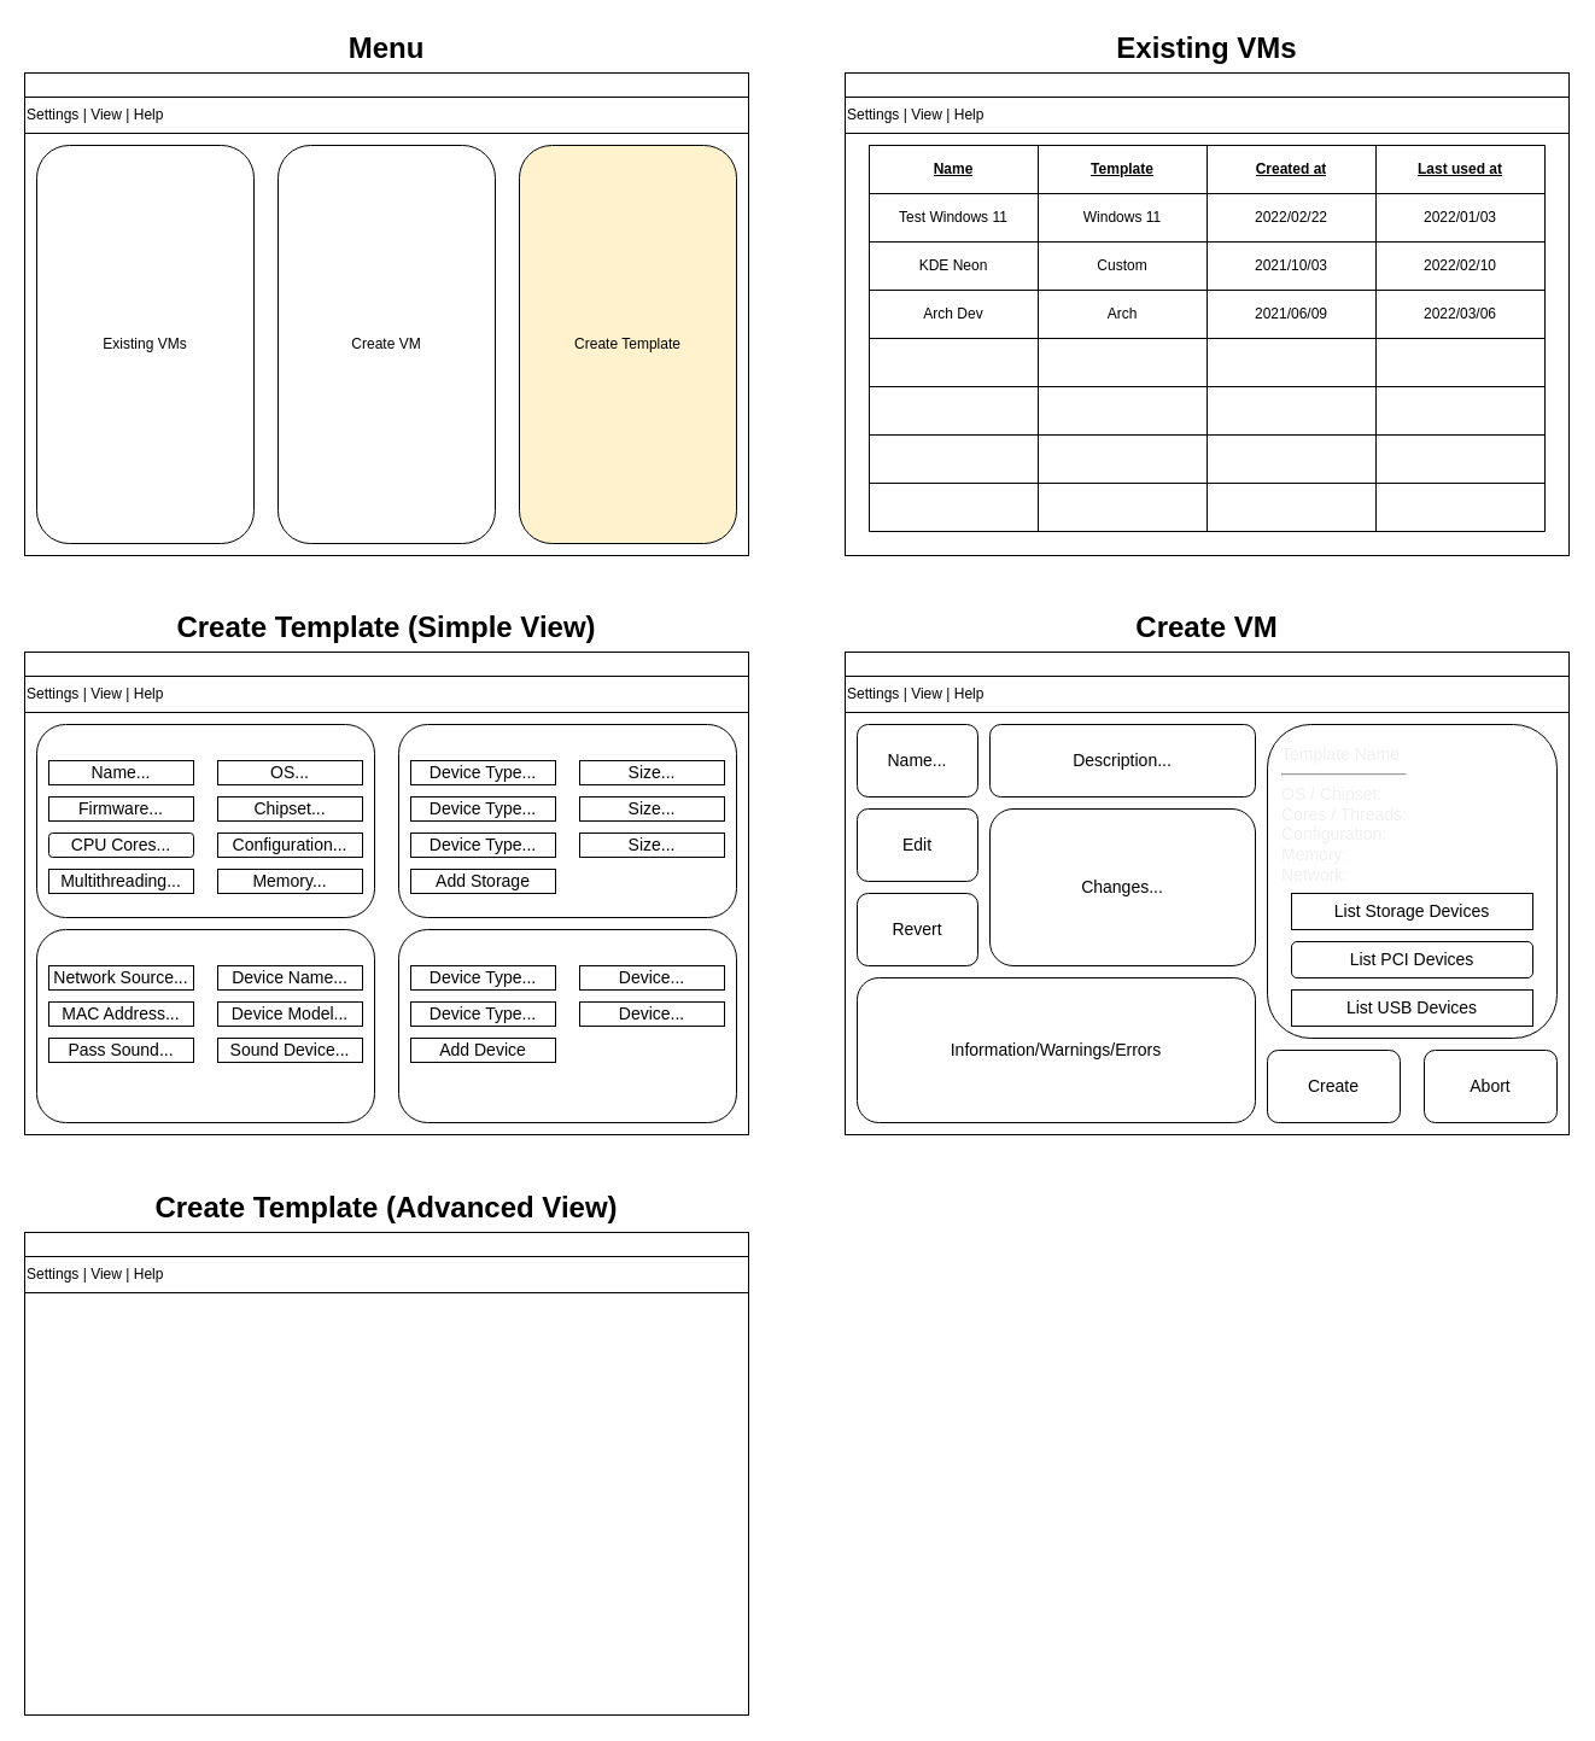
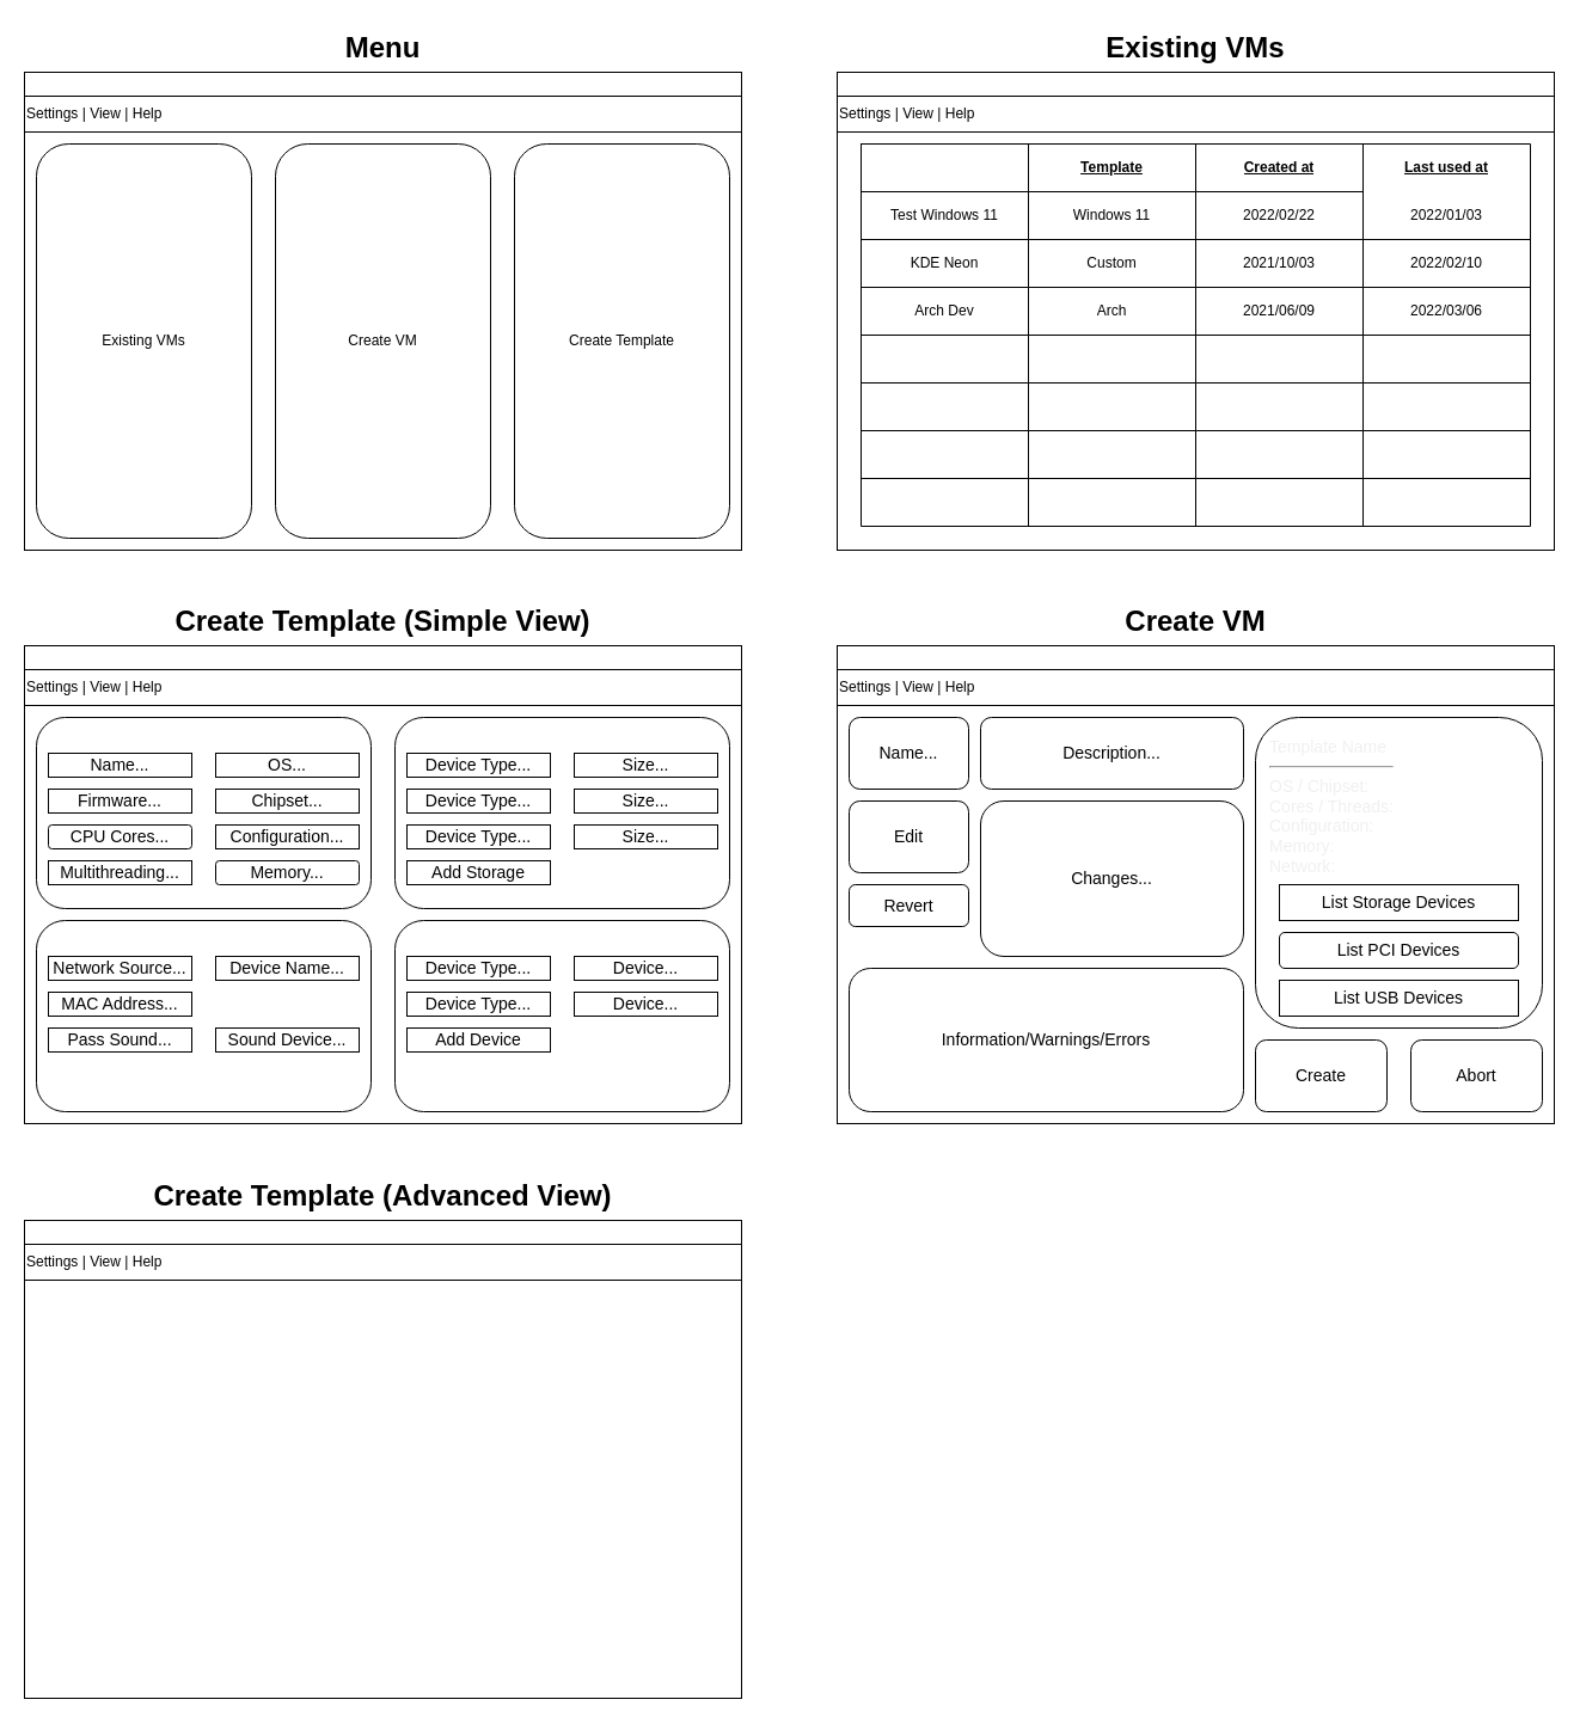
- <mxCell id="23" value="Name" style="shape=partialRectangle;html=1;whiteSpace=wrap;connectable=0;fillColor=none;top=0;left=0;bottom=0;right=0;overflow=hidden;pointerEvents=1;labelBackgroundColor=none;fontStyle=5" vertex="1" parent="22"><mxGeometry width="140" height="40" as="geometry"><mxRectangle width="140" height="40" as="alternateBounds" /></mxGeometry></mxCell>
- <mxCell id="5" value="Create Template" style="rounded=1;whiteSpace=wrap;html=1;fillColor=#fff2cc;" parent="1" vertex="1"><mxGeometry x="430" y="120" width="180" height="330" as="geometry" /></mxCell>
+ <mxCell id="5" value="Create Template" style="rounded=1;whiteSpace=wrap;html=1;" parent="1" vertex="1"><mxGeometry x="430" y="120" width="180" height="330" as="geometry" /></mxCell>
- <mxCell id="74" value="Memory..." style="rounded=0;whiteSpace=wrap;html=1;labelBackgroundColor=none;fontSize=14;fillColor=none;" vertex="1" parent="1"><mxGeometry x="180" y="720" width="120" height="20" as="geometry" /></mxCell>
+ <mxCell id="74" value="Memory..." style="whiteSpace=wrap;html=1;labelBackgroundColor=none;fontSize=14;fillColor=none;rounded=1;" vertex="1" parent="1"><mxGeometry x="180" y="720" width="120" height="20" as="geometry" /></mxCell>
- <mxCell id="107" value="Revert" style="rounded=1;whiteSpace=wrap;html=1;labelBackgroundColor=none;fontSize=14;fillColor=none;" vertex="1" parent="1"><mxGeometry x="710" y="740" width="100" height="60" as="geometry" /></mxCell>
+ <mxCell id="107" value="Revert" style="rounded=1;whiteSpace=wrap;html=1;labelBackgroundColor=none;fontSize=14;fillColor=none;" vertex="1" parent="1"><mxGeometry x="710" y="740" width="100" height="35" as="geometry" /></mxCell>
- <mxCell id="86" value="&lt;span&gt;Device Model...&lt;/span&gt;" style="rounded=0;whiteSpace=wrap;html=1;labelBackgroundColor=none;fontSize=14;fillColor=none;" vertex="1" parent="1"><mxGeometry x="180" y="830" width="120" height="20" as="geometry" /></mxCell>
